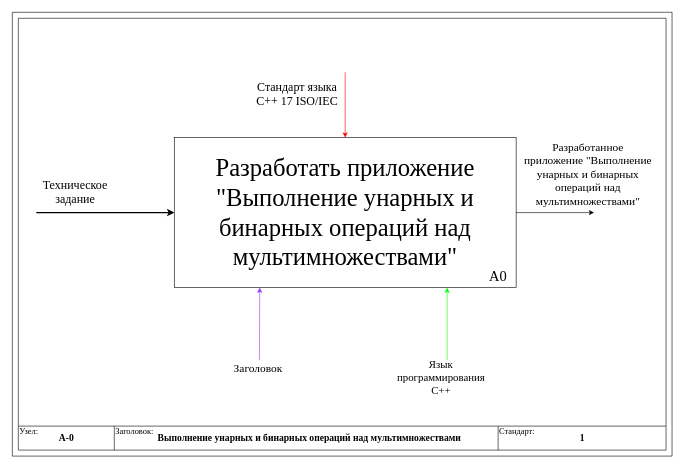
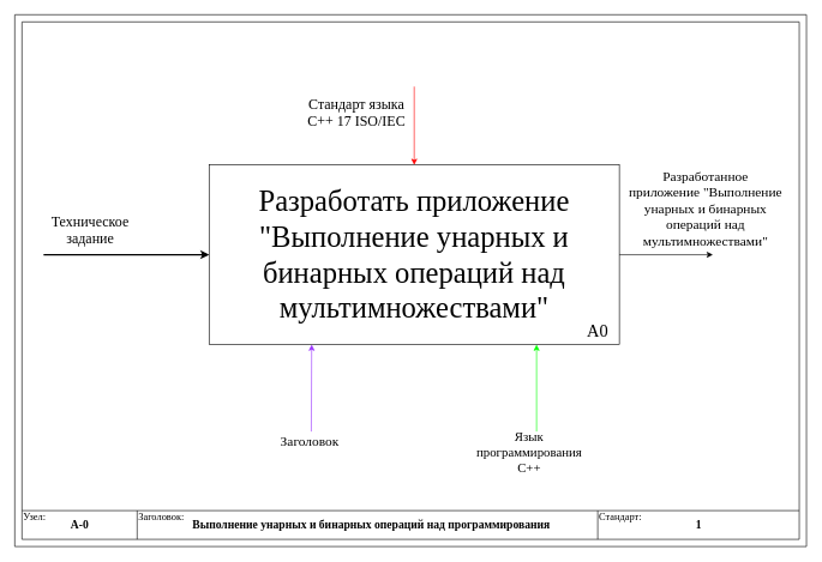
- <mxCell id="16" value="&lt;span style=&quot;font-size: 16px;&quot;&gt;&lt;b&gt;Выполнение унарных и бинарных операций над мультимножествами&lt;/b&gt;&lt;/span&gt;" style="text;html=1;align=center;verticalAlign=middle;resizable=0;points=[];autosize=1;fontFamily=Times New Roman;" parent="1" vertex="1"><mxGeometry x="250" y="715" width="530" height="30" as="geometry" /></mxCell>
+ <mxCell id="16" value="&lt;span style=&quot;font-size: 16px;&quot;&gt;&lt;b&gt;Выполнение унарных и бинарных операций над программирования&lt;/b&gt;&lt;/span&gt;" style="text;html=1;align=center;verticalAlign=middle;resizable=0;points=[];autosize=1;fontFamily=Times New Roman;" parent="1" vertex="1"><mxGeometry x="250" y="715" width="530" height="30" as="geometry" /></mxCell>
